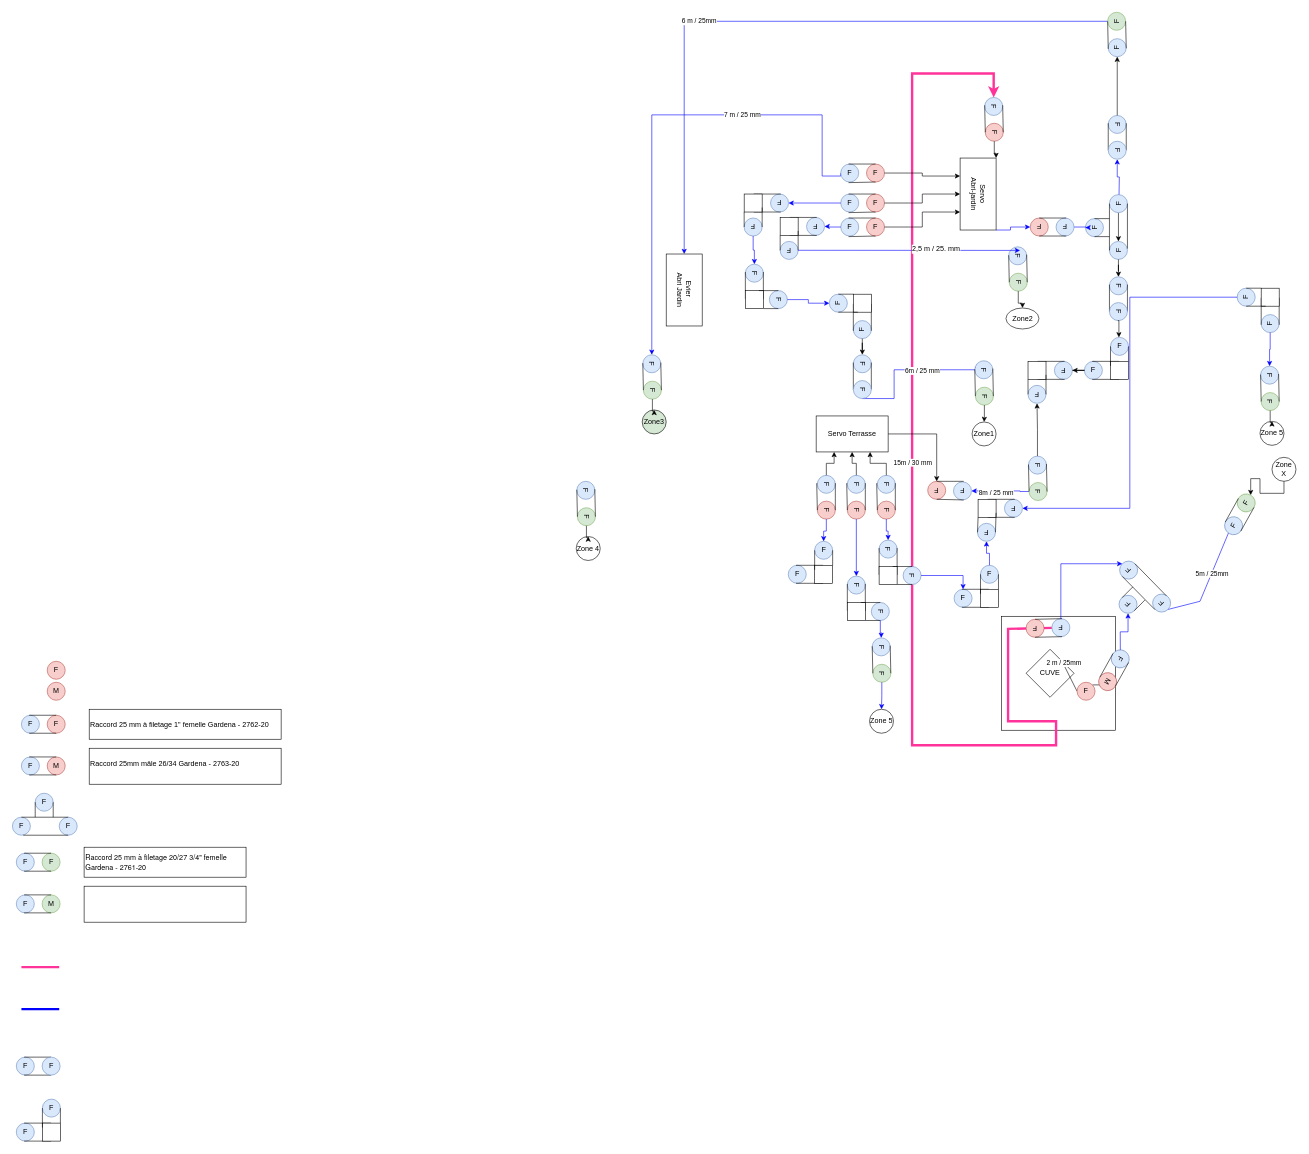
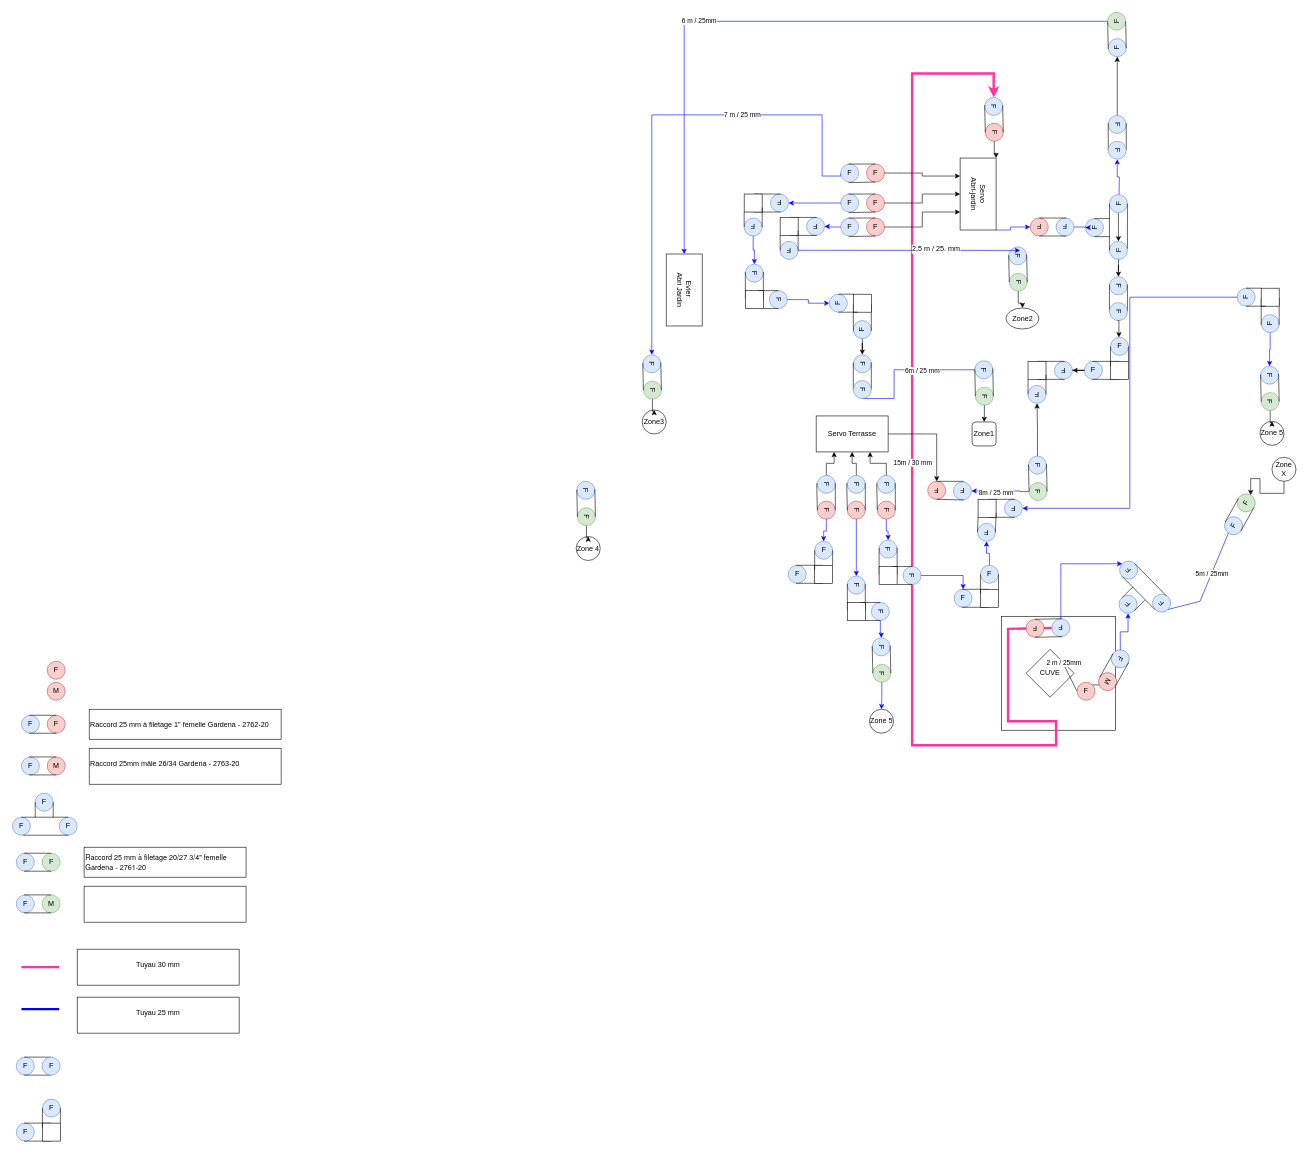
- <mxCell id="144" value="Zone3" style="ellipse;whiteSpace=wrap;html=1;fillColor=#d5e8d4;" parent="143" vertex="1"><mxGeometry y="91.5" width="40" height="40" as="geometry" /></mxCell>
+ <mxCell id="144" value="Zone3" style="ellipse;whiteSpace=wrap;html=1;" parent="143" vertex="1"><mxGeometry y="91.5" width="40" height="40" as="geometry" /></mxCell>
- <mxCell id="21" value="Zone1" style="ellipse;whiteSpace=wrap;html=1;" parent="1" vertex="1"><mxGeometry x="1620" y="703" width="40" height="40" as="geometry" /></mxCell>
+ <mxCell id="21" value="Zone1" style="whiteSpace=wrap;html=1;rounded=1;" parent="1" vertex="1"><mxGeometry x="1620" y="703" width="40" height="40" as="geometry" /></mxCell>
+ <mxCell id="123" value="&lt;p class=&quot;p1&quot;&gt;Tuyau 30 mm&lt;br&gt;&lt;/p&gt;" style="text;whiteSpace=wrap;html=1;strokeColor=default;align=center;" parent="1" vertex="1"><mxGeometry x="128" y="1582" width="270" height="60" as="geometry" /></mxCell>
+ <mxCell id="124" value="&lt;p class=&quot;p1&quot;&gt;Tuyau 25 mm&lt;/p&gt;" style="text;whiteSpace=wrap;html=1;strokeColor=default;align=center;" parent="1" vertex="1"><mxGeometry x="128" y="1662" width="270" height="60" as="geometry" /></mxCell>
